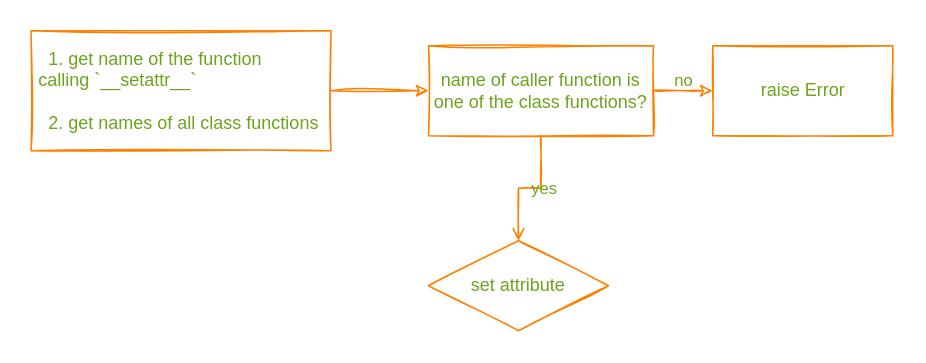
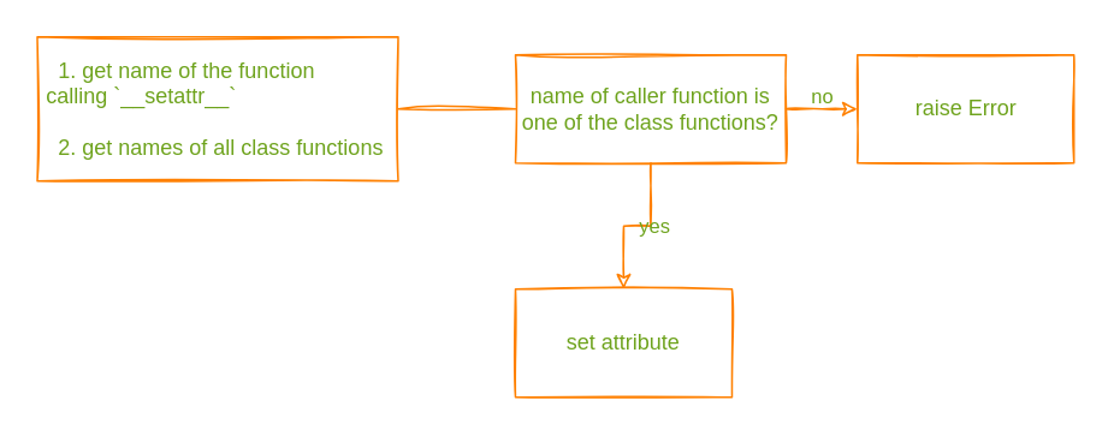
- <mxCell id="2" style="edgeStyle=orthogonalEdgeStyle;rounded=0;orthogonalLoop=1;jettySize=auto;html=1;entryX=0;entryY=0.5;entryDx=0;entryDy=0;strokeColor=#FF8000;sketch=1;labelBackgroundColor=none;fillOpacity=0;fontColor=#6EA31D;" parent="1" source="3" target="6" edge="1"><mxGeometry relative="1" as="geometry" /></mxCell>
+ <mxCell id="2" style="edgeStyle=orthogonalEdgeStyle;rounded=0;orthogonalLoop=1;jettySize=auto;html=1;entryX=0;entryY=0.5;entryDx=0;entryDy=0;strokeColor=#FF8000;sketch=1;labelBackgroundColor=none;fillOpacity=0;fontColor=#6EA31D;endArrow=none;" parent="1" source="3" target="6" edge="1"><mxGeometry relative="1" as="geometry" /></mxCell>
- <mxCell id="4" value="yes" style="edgeStyle=orthogonalEdgeStyle;rounded=0;orthogonalLoop=1;jettySize=auto;html=1;entryX=0.5;entryY=0;entryDx=0;entryDy=0;align=left;strokeColor=#FF8000;sketch=1;labelBackgroundColor=none;fillOpacity=0;fontColor=#6EA31D;endArrow=open;" parent="1" source="6" target="7" edge="1"><mxGeometry relative="1" as="geometry" /></mxCell>
+ <mxCell id="4" value="yes" style="edgeStyle=orthogonalEdgeStyle;rounded=0;orthogonalLoop=1;jettySize=auto;html=1;entryX=0.5;entryY=0;entryDx=0;entryDy=0;align=left;strokeColor=#FF8000;sketch=1;labelBackgroundColor=none;fillOpacity=0;fontColor=#6EA31D;" parent="1" source="6" target="7" edge="1"><mxGeometry relative="1" as="geometry" /></mxCell>
- <mxCell id="7" value="set attribute" style="rhombus;whiteSpace=wrap;html=1;strokeColor=#FF8000;sketch=1;labelBackgroundColor=none;fillOpacity=0;fontColor=#6EA31D;" parent="1" vertex="1"><mxGeometry x="285" y="160" width="120" height="60" as="geometry" /></mxCell>
+ <mxCell id="7" value="set attribute" style="whiteSpace=wrap;html=1;strokeColor=#FF8000;sketch=1;labelBackgroundColor=none;fillOpacity=0;fontColor=#6EA31D;" parent="1" vertex="1"><mxGeometry x="285" y="160" width="120" height="60" as="geometry" /></mxCell>
